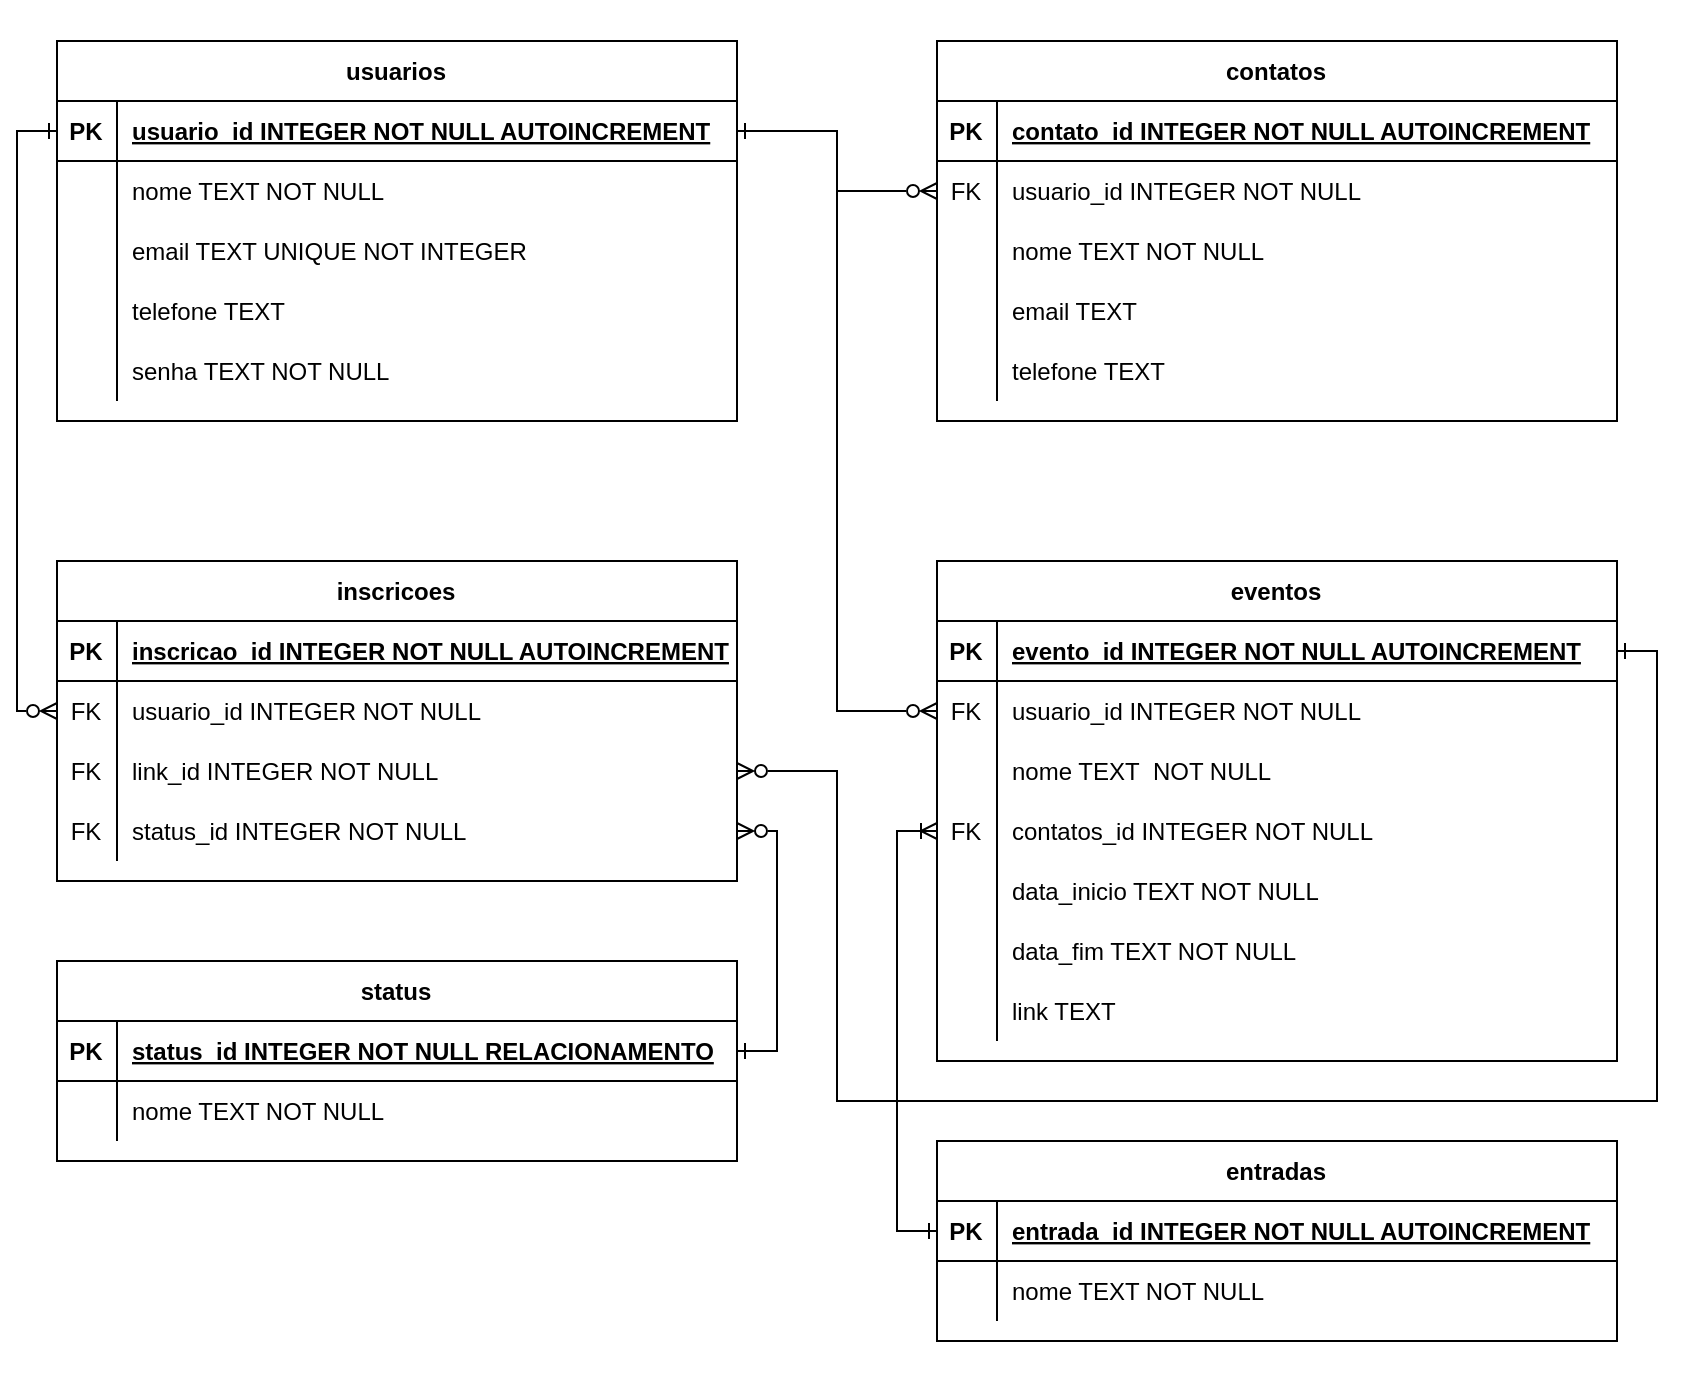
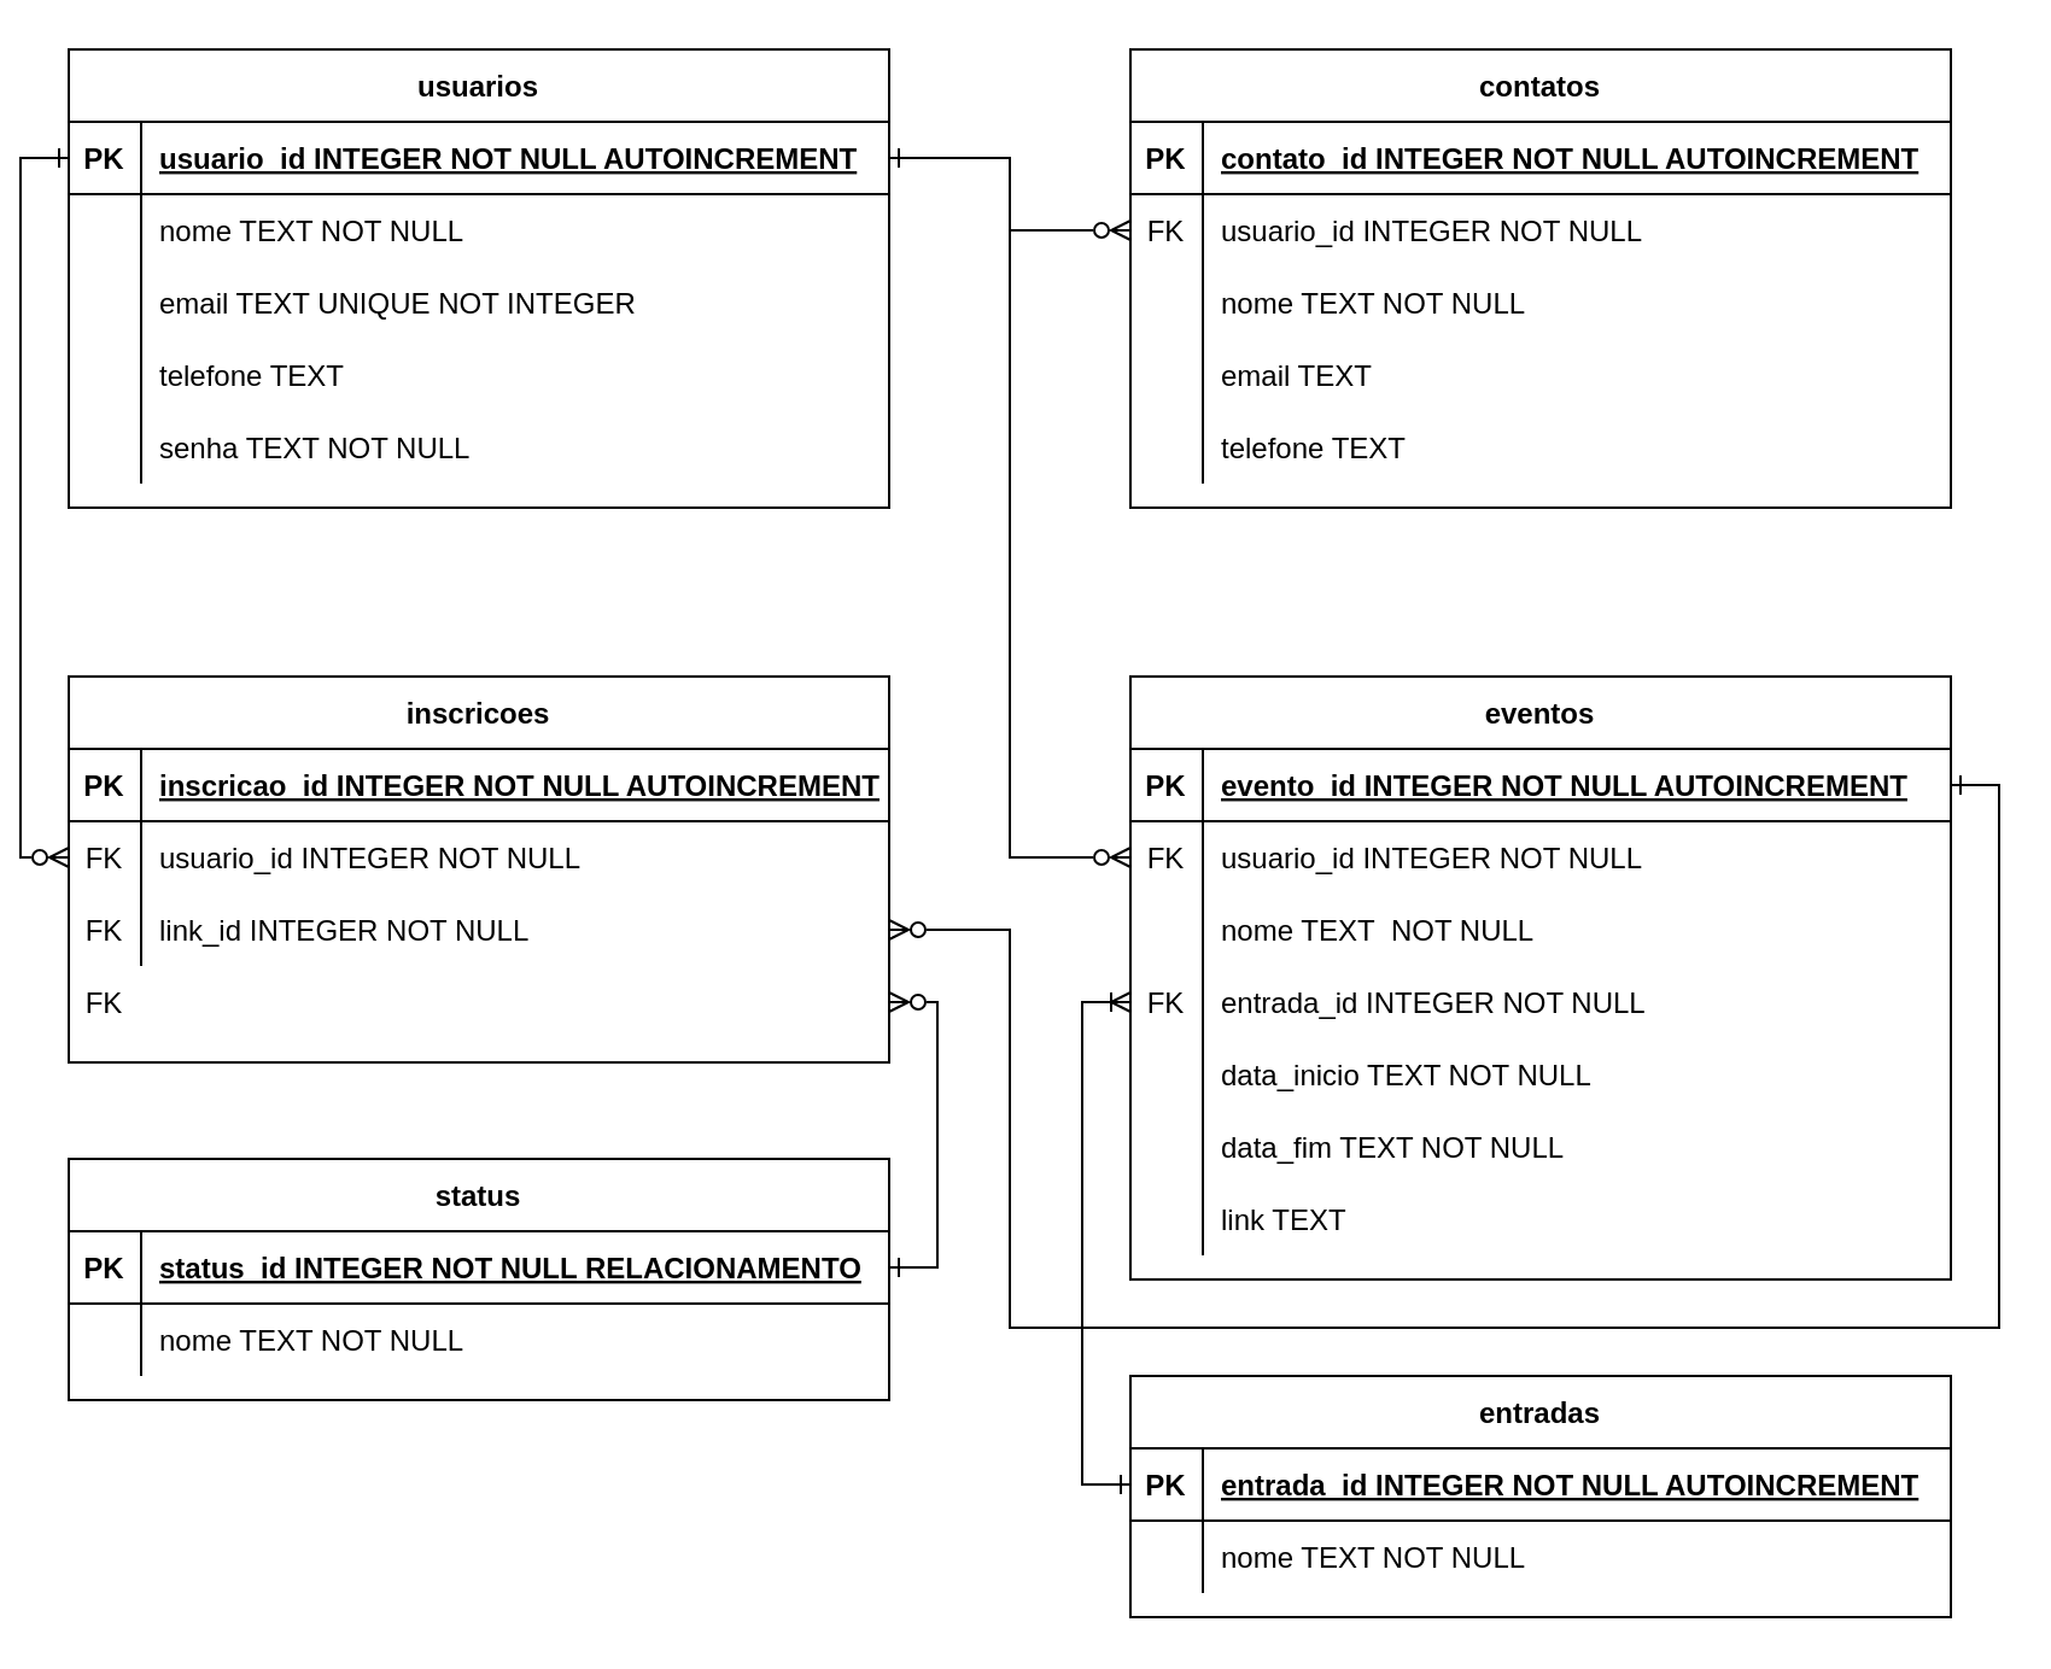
- <mxCell id="47" value="status_id INTEGER NOT NULL" style="shape=partialRectangle;overflow=hidden;connectable=0;fillColor=none;top=0;left=0;bottom=0;right=0;align=left;spacingLeft=6;" parent="45" vertex="1"><mxGeometry x="30" width="310" height="30" as="geometry"><mxRectangle width="310" height="30" as="alternateBounds" /></mxGeometry></mxCell>
- <mxCell id="61" value="contatos_id INTEGER NOT NULL" style="shape=partialRectangle;overflow=hidden;connectable=0;fillColor=none;top=0;left=0;bottom=0;right=0;align=left;spacingLeft=6;" parent="59" vertex="1"><mxGeometry x="30" width="310" height="30" as="geometry"><mxRectangle width="310" height="30" as="alternateBounds" /></mxGeometry></mxCell>
+ <mxCell id="61" value="entrada_id INTEGER NOT NULL" style="shape=partialRectangle;overflow=hidden;connectable=0;fillColor=none;top=0;left=0;bottom=0;right=0;align=left;spacingLeft=6;" parent="59" vertex="1"><mxGeometry x="30" width="310" height="30" as="geometry"><mxRectangle width="310" height="30" as="alternateBounds" /></mxGeometry></mxCell>
